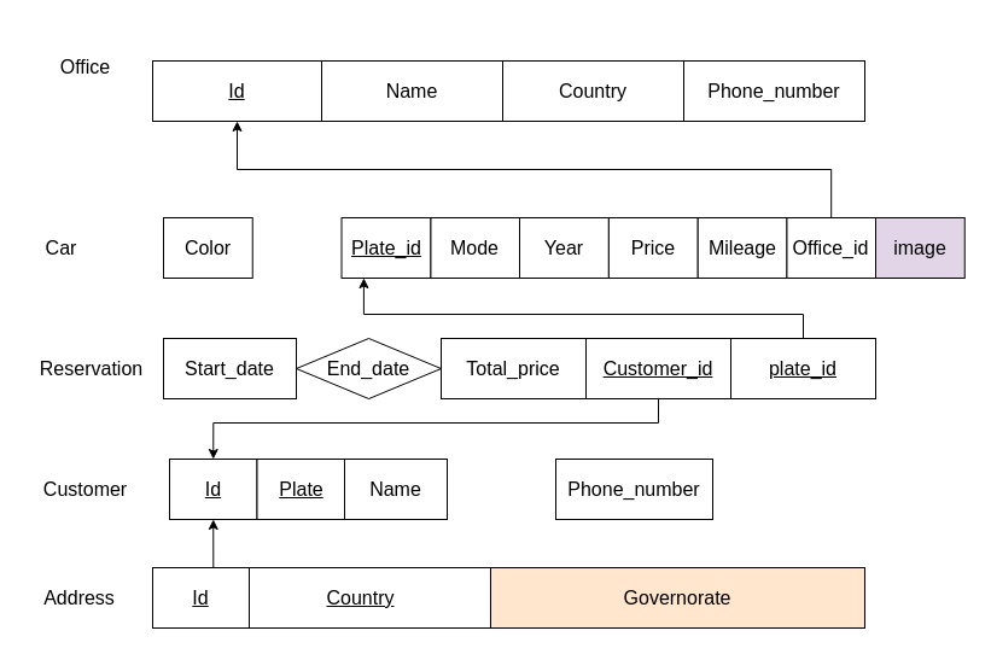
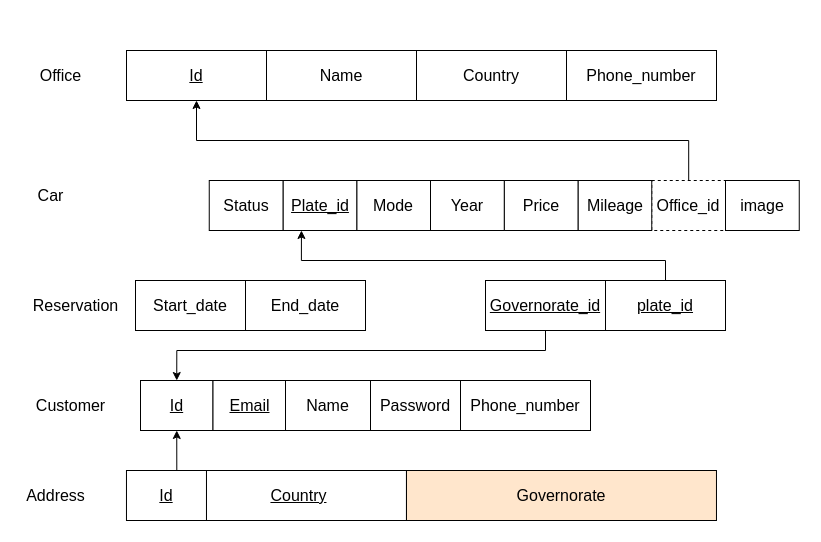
- <mxCell id="41" value="&lt;font style=&quot;font-size: 16px;&quot;&gt;Office&lt;/font&gt;" style="text;html=1;align=center;verticalAlign=middle;resizable=0;points=[];autosize=1;strokeColor=none;fillColor=none;" parent="1" vertex="1"><mxGeometry x="35" y="40" width="70" height="30" as="geometry" /></mxCell>
+ <mxCell id="41" value="&lt;font style=&quot;font-size: 16px;&quot;&gt;Office&lt;/font&gt;" style="text;html=1;align=center;verticalAlign=middle;resizable=0;points=[];autosize=1;strokeColor=none;fillColor=none;" parent="1" vertex="1"><mxGeometry x="25" y="60" width="70" height="30" as="geometry" /></mxCell>
- <mxCell id="37" value="&lt;font style=&quot;font-size: 16px;&quot;&gt;Car&lt;/font&gt;" style="text;html=1;align=center;verticalAlign=middle;resizable=0;points=[];autosize=1;strokeColor=none;fillColor=none;" parent="1" vertex="1"><mxGeometry x="25" y="190" width="50" height="30" as="geometry" /></mxCell>
+ <mxCell id="37" value="&lt;font style=&quot;font-size: 16px;&quot;&gt;Car&lt;/font&gt;" style="text;html=1;align=center;verticalAlign=middle;resizable=0;points=[];autosize=1;strokeColor=none;fillColor=none;" parent="1" vertex="1"><mxGeometry x="25" y="180" width="50" height="30" as="geometry" /></mxCell>
- <mxCell id="19" value="&lt;font style=&quot;font-size: 16px;&quot;&gt;Color&lt;/font&gt;" style="rounded=0;whiteSpace=wrap;html=1;" parent="18" vertex="1"><mxGeometry width="73.75" height="50" as="geometry" /></mxCell>
+ <mxCell id="26" value="&lt;font style=&quot;font-size: 16px;&quot;&gt;Status&lt;/font&gt;" style="rounded=0;whiteSpace=wrap;html=1;" parent="18" vertex="1"><mxGeometry x="73.75" width="73.75" height="50" as="geometry" /></mxCell>
- <mxCell id="20" value="&lt;font style=&quot;font-size: 16px;&quot;&gt;Office_id&lt;/font&gt;" style="rounded=0;whiteSpace=wrap;html=1;" parent="18" vertex="1"><mxGeometry x="516.25" width="73.75" height="50" as="geometry" /></mxCell>
+ <mxCell id="20" value="&lt;font style=&quot;font-size: 16px;&quot;&gt;Office_id&lt;/font&gt;" style="rounded=0;whiteSpace=wrap;html=1;dashed=1;" parent="18" vertex="1"><mxGeometry x="516.25" width="73.75" height="50" as="geometry" /></mxCell>
- <mxCell id="43" value="&lt;font style=&quot;font-size: 16px;&quot;&gt;image&lt;br&gt;&lt;/font&gt;" style="rounded=0;whiteSpace=wrap;html=1;fillColor=#e1d5e7;" parent="1" vertex="1"><mxGeometry x="725" y="180" width="73.75" height="50" as="geometry" /></mxCell>
+ <mxCell id="43" value="&lt;font style=&quot;font-size: 16px;&quot;&gt;image&lt;br&gt;&lt;/font&gt;" style="rounded=0;whiteSpace=wrap;html=1;" parent="1" vertex="1"><mxGeometry x="725" y="180" width="73.75" height="50" as="geometry" /></mxCell>
- <mxCell id="32" value="&lt;font style=&quot;font-size: 16px;&quot;&gt;End_date&lt;/font&gt;" style="rhombus;whiteSpace=wrap;html=1;" parent="30" vertex="1"><mxGeometry x="110" width="120" height="50" as="geometry" /></mxCell>
+ <mxCell id="32" value="&lt;font style=&quot;font-size: 16px;&quot;&gt;End_date&lt;/font&gt;" style="rounded=0;whiteSpace=wrap;html=1;" parent="30" vertex="1"><mxGeometry x="110" width="120" height="50" as="geometry" /></mxCell>
- <mxCell id="33" value="&lt;font style=&quot;font-size: 16px;&quot;&gt;Total_price&lt;/font&gt;" style="rounded=0;whiteSpace=wrap;html=1;" parent="30" vertex="1"><mxGeometry x="230" width="120" height="50" as="geometry" /></mxCell>
- <mxCell id="34" value="&lt;font style=&quot;font-size: 16px;&quot;&gt;&lt;u&gt;Customer_id&lt;/u&gt;&lt;/font&gt;" style="rounded=0;whiteSpace=wrap;html=1;" parent="30" vertex="1"><mxGeometry x="350" width="120" height="50" as="geometry" /></mxCell>
+ <mxCell id="34" value="&lt;font style=&quot;font-size: 16px;&quot;&gt;&lt;u&gt;Governorate_id&lt;/u&gt;&lt;/font&gt;" style="rounded=0;whiteSpace=wrap;html=1;" parent="30" vertex="1"><mxGeometry x="350" width="120" height="50" as="geometry" /></mxCell>
- <mxCell id="11" value="&lt;font style=&quot;font-size: 16px;&quot;&gt;&lt;u&gt;Plate&lt;/u&gt;&lt;/font&gt;" style="rounded=0;whiteSpace=wrap;html=1;" parent="6" vertex="1"><mxGeometry x="82.5" y="30" width="72.5" height="50" as="geometry" /></mxCell>
+ <mxCell id="11" value="&lt;font style=&quot;font-size: 16px;&quot;&gt;&lt;u&gt;Email&lt;/u&gt;&lt;/font&gt;" style="rounded=0;whiteSpace=wrap;html=1;" parent="6" vertex="1"><mxGeometry x="82.5" y="30" width="72.5" height="50" as="geometry" /></mxCell>
+ <mxCell id="9" value="&lt;font style=&quot;font-size: 16px;&quot;&gt;Password&lt;/font&gt;" style="rounded=0;whiteSpace=wrap;html=1;" parent="6" vertex="1"><mxGeometry x="240" y="30" width="90" height="50" as="geometry" /></mxCell>
- <mxCell id="38" value="&lt;font style=&quot;font-size: 16px;&quot;&gt;Address&lt;/font&gt;" style="text;html=1;align=center;verticalAlign=middle;resizable=0;points=[];autosize=1;strokeColor=none;fillColor=none;" parent="1" vertex="1"><mxGeometry x="25" y="480" width="80" height="30" as="geometry" /></mxCell>
+ <mxCell id="38" value="&lt;font style=&quot;font-size: 16px;&quot;&gt;Address&lt;/font&gt;" style="text;html=1;align=center;verticalAlign=middle;resizable=0;points=[];autosize=1;strokeColor=none;fillColor=none;" parent="1" vertex="1"><mxGeometry x="15" y="480" width="80" height="30" as="geometry" /></mxCell>
